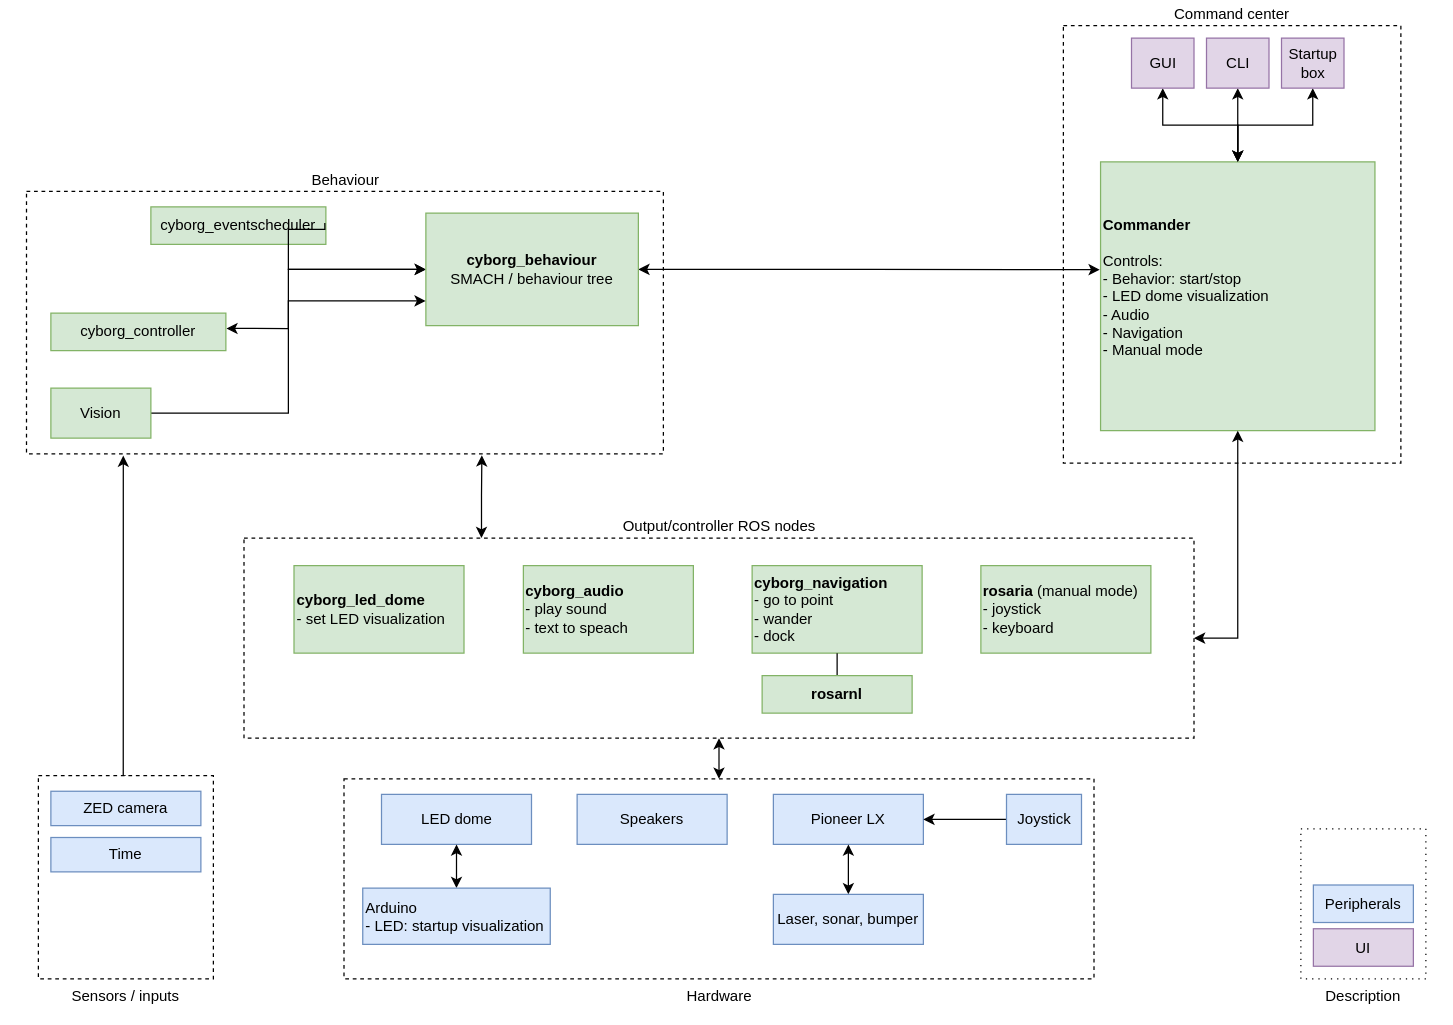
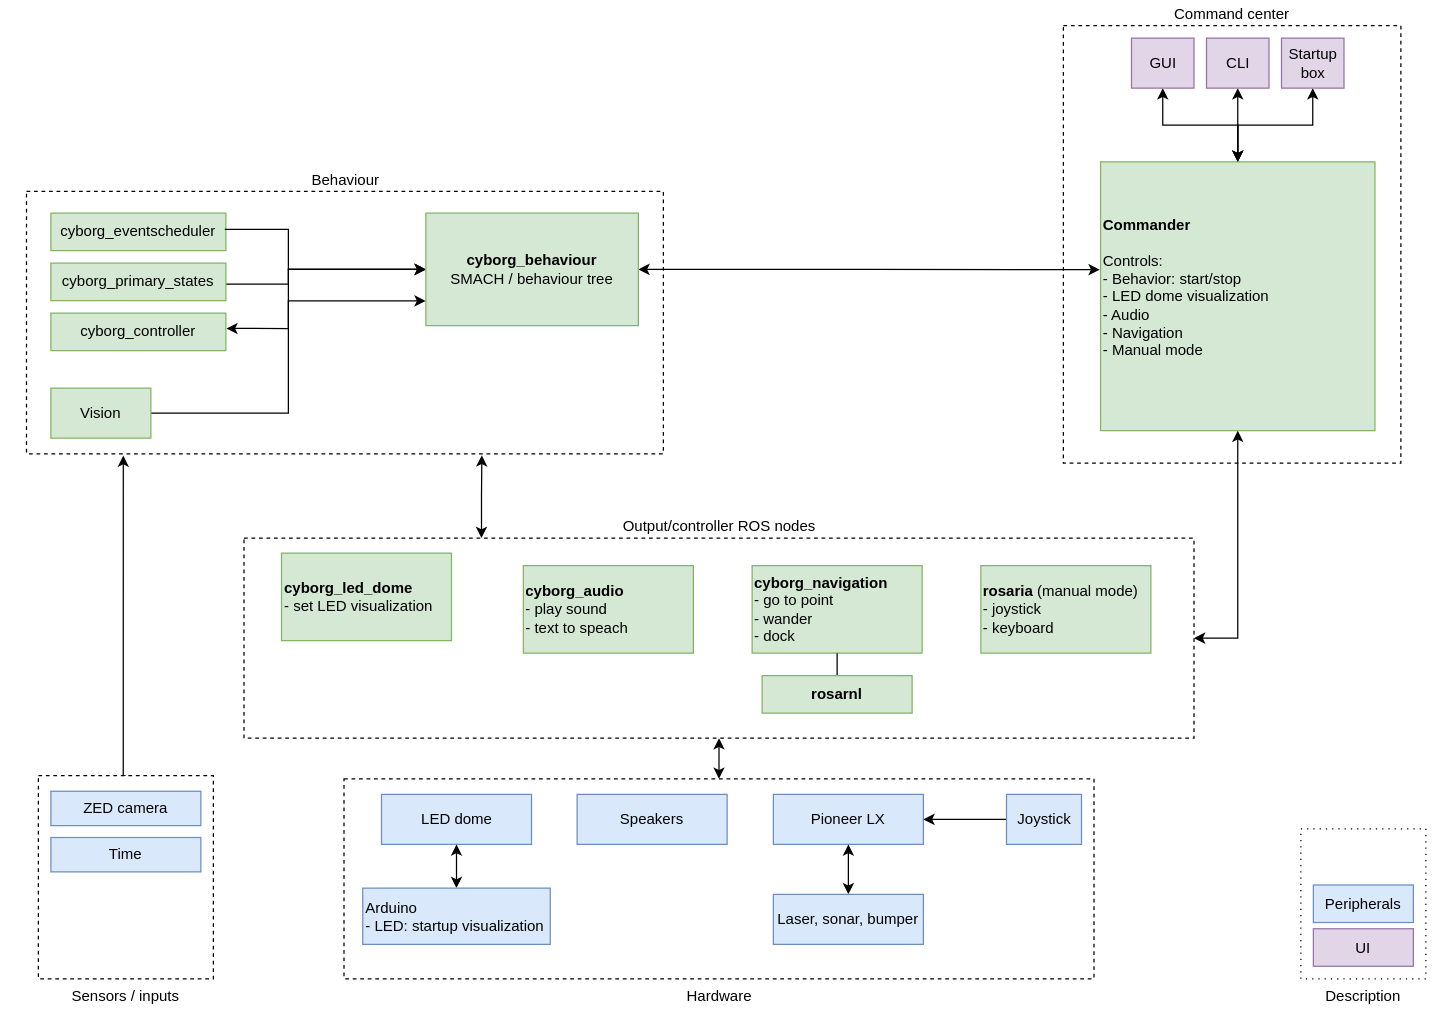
- <mxCell id="7" value="&lt;div&gt;cyborg_eventscheduler&lt;/div&gt;" style="rounded=0;whiteSpace=wrap;html=1;fillColor=#d5e8d4;strokeColor=#82b366;fontColor=#000000;" parent="1" vertex="1"><mxGeometry x="120" y="165" width="140" height="30" as="geometry" /></mxCell>
+ <mxCell id="7" value="&lt;div&gt;cyborg_eventscheduler&lt;/div&gt;" style="rounded=0;whiteSpace=wrap;html=1;fillColor=#d5e8d4;strokeColor=#82b366;fontColor=#000000;" parent="1" vertex="1"><mxGeometry x="40" y="170" width="140" height="30" as="geometry" /></mxCell>
+ <mxCell id="43" value="&lt;div&gt;cyborg_primary_states&lt;/div&gt;" style="rounded=0;whiteSpace=wrap;html=1;fillColor=#d5e8d4;strokeColor=#82b366;fontColor=#000000;" parent="1" vertex="1"><mxGeometry x="40" y="210" width="140" height="30" as="geometry" /></mxCell>
+ <mxCell id="9" style="edgeStyle=orthogonalEdgeStyle;rounded=0;orthogonalLoop=1;jettySize=auto;html=1;exitX=0;exitY=0.5;exitDx=0;exitDy=0;entryX=0.996;entryY=0.559;entryDx=0;entryDy=0;entryPerimeter=0;startArrow=classic;startFill=1;fontColor=#000000;endArrow=none;endFill=0;" parent="1" source="12" target="43" edge="1"><mxGeometry relative="1" as="geometry"><Array as="points"><mxPoint x="230" y="215" /><mxPoint x="230" y="227" /></Array></mxGeometry></mxCell>
- <mxCell id="18" value="&lt;div align=&quot;left&quot;&gt;cyborg_led_dome&lt;/div&gt;&lt;div align=&quot;left&quot;&gt;&lt;span style=&quot;font-weight: normal&quot;&gt;- set LED visualization&lt;/span&gt;&lt;br&gt;&lt;/div&gt;" style="rounded=0;whiteSpace=wrap;html=1;fillColor=#d5e8d4;strokeColor=#82b366;fontColor=#000000;fontStyle=1;align=left;" parent="1" vertex="1"><mxGeometry x="234.5" y="452" width="136" height="70" as="geometry" /></mxCell>
+ <mxCell id="18" value="&lt;div align=&quot;left&quot;&gt;cyborg_led_dome&lt;/div&gt;&lt;div align=&quot;left&quot;&gt;&lt;span style=&quot;font-weight: normal&quot;&gt;- set LED visualization&lt;/span&gt;&lt;br&gt;&lt;/div&gt;" style="rounded=0;whiteSpace=wrap;html=1;fillColor=#d5e8d4;strokeColor=#82b366;fontColor=#000000;fontStyle=1;align=left;" parent="1" vertex="1"><mxGeometry x="224.5" y="442" width="136" height="70" as="geometry" /></mxCell>
